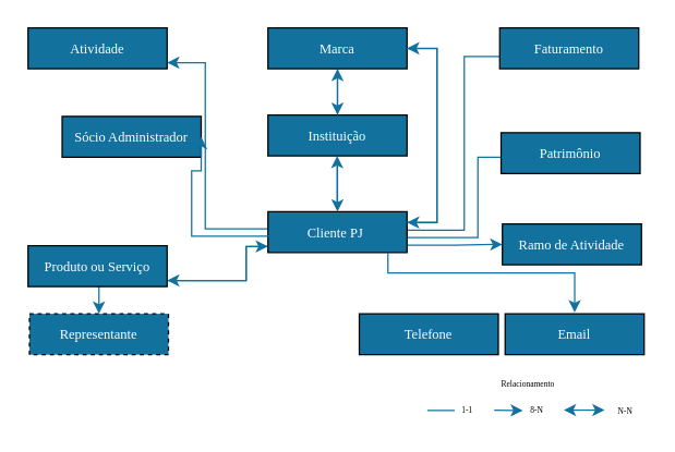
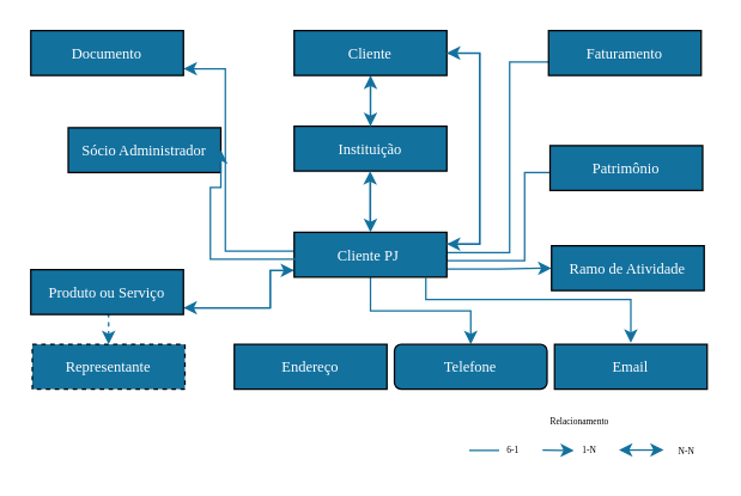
- <mxCell id="27" value="&lt;font face=&quot;Verdana&quot; style=&quot;font-size: 10px&quot; color=&quot;#ffffff&quot;&gt;Atividade&lt;/font&gt;" style="rounded=0;whiteSpace=wrap;html=1;fillColor=#13719E;strokeColor=#000000;" parent="1" vertex="1"><mxGeometry x="20" y="20" width="102" height="30" as="geometry" /></mxCell>
+ <mxCell id="27" value="&lt;font face=&quot;Verdana&quot; style=&quot;font-size: 10px&quot; color=&quot;#ffffff&quot;&gt;Documento&lt;/font&gt;" style="rounded=0;whiteSpace=wrap;html=1;fillColor=#13719E;strokeColor=#000000;" parent="1" vertex="1"><mxGeometry x="20" y="20" width="102" height="30" as="geometry" /></mxCell>
- <mxCell id="13" value="&lt;font face=&quot;Verdana&quot; style=&quot;font-size: 10px&quot; color=&quot;#ffffff&quot;&gt;Marca&lt;/font&gt;" style="rounded=0;whiteSpace=wrap;html=1;fillColor=#13719E;strokeColor=#000000;flipV=1;" parent="1" vertex="1"><mxGeometry x="196" y="20" width="102" height="30" as="geometry" /></mxCell>
+ <mxCell id="13" value="&lt;font face=&quot;Verdana&quot; style=&quot;font-size: 10px&quot; color=&quot;#ffffff&quot;&gt;Cliente&lt;/font&gt;" style="rounded=0;whiteSpace=wrap;html=1;fillColor=#13719E;strokeColor=#000000;flipV=1;" parent="1" vertex="1"><mxGeometry x="196" y="20" width="102" height="30" as="geometry" /></mxCell>
+ <mxCell id="4" style="edgeStyle=orthogonalEdgeStyle;rounded=0;orthogonalLoop=1;jettySize=auto;html=1;exitX=0.5;exitY=1;exitDx=0;exitDy=0;strokeColor=#13719E;" parent="1" source="10" target="17" edge="1"><mxGeometry relative="1" as="geometry" /></mxCell>
- <mxCell id="23" style="edgeStyle=orthogonalEdgeStyle;rounded=0;orthogonalLoop=1;jettySize=auto;html=1;exitX=0.5;exitY=1;exitDx=0;exitDy=0;entryX=0.5;entryY=0;entryDx=0;entryDy=0;strokeColor=#13719E;" parent="1" source="25" target="22" edge="1"><mxGeometry relative="1" as="geometry" /></mxCell>
+ <mxCell id="23" style="edgeStyle=orthogonalEdgeStyle;rounded=0;orthogonalLoop=1;jettySize=auto;html=1;exitX=0.5;exitY=1;exitDx=0;exitDy=0;entryX=0.5;entryY=0;entryDx=0;entryDy=0;strokeColor=#13719E;dashed=1;" parent="1" source="25" target="22" edge="1"><mxGeometry relative="1" as="geometry" /></mxCell>
+ <mxCell id="16" value="&lt;font face=&quot;Verdana&quot; style=&quot;font-size: 10px&quot; color=&quot;#ffffff&quot;&gt;Endereço&lt;/font&gt;" style="rounded=0;whiteSpace=wrap;html=1;fillColor=#13719E;strokeColor=#000000;" parent="1" vertex="1"><mxGeometry x="156" y="230" width="102" height="30" as="geometry" /></mxCell>
- <mxCell id="17" value="&lt;font face=&quot;Verdana&quot; style=&quot;font-size: 10px&quot; color=&quot;#ffffff&quot;&gt;Telefone&lt;/font&gt;" style="rounded=0;whiteSpace=wrap;html=1;fillColor=#13719E;strokeColor=#000000;" parent="1" vertex="1"><mxGeometry x="263" y="230" width="102" height="30" as="geometry" /></mxCell>
+ <mxCell id="17" value="&lt;font face=&quot;Verdana&quot; style=&quot;font-size: 10px&quot; color=&quot;#ffffff&quot;&gt;Telefone&lt;/font&gt;" style="whiteSpace=wrap;html=1;fillColor=#13719E;strokeColor=#000000;rounded=1;" parent="1" vertex="1"><mxGeometry x="263" y="230" width="102" height="30" as="geometry" /></mxCell>
- <mxCell id="33" value="&lt;font face=&quot;Verdana&quot; style=&quot;font-size: 6px&quot;&gt;1-1&lt;/font&gt;" style="text;html=1;align=center;verticalAlign=middle;resizable=0;points=[];autosize=1;" parent="29" vertex="1"><mxGeometry x="16" y="19" width="30" height="20" as="geometry" /></mxCell>
+ <mxCell id="33" value="&lt;font face=&quot;Verdana&quot; style=&quot;font-size: 6px&quot;&gt;6-1&lt;/font&gt;" style="text;html=1;align=center;verticalAlign=middle;resizable=0;points=[];autosize=1;" parent="29" vertex="1"><mxGeometry x="16" y="19" width="30" height="20" as="geometry" /></mxCell>
- <mxCell id="36" value="&lt;font face=&quot;Verdana&quot; style=&quot;font-size: 6px&quot;&gt;8-N&lt;/font&gt;" style="text;html=1;align=center;verticalAlign=middle;resizable=0;points=[];autosize=1;" parent="29" vertex="1"><mxGeometry x="67" y="19" width="30" height="20" as="geometry" /></mxCell>
+ <mxCell id="36" value="&lt;font face=&quot;Verdana&quot; style=&quot;font-size: 6px&quot;&gt;1-N&lt;/font&gt;" style="text;html=1;align=center;verticalAlign=middle;resizable=0;points=[];autosize=1;" parent="29" vertex="1"><mxGeometry x="67" y="19" width="30" height="20" as="geometry" /></mxCell>
